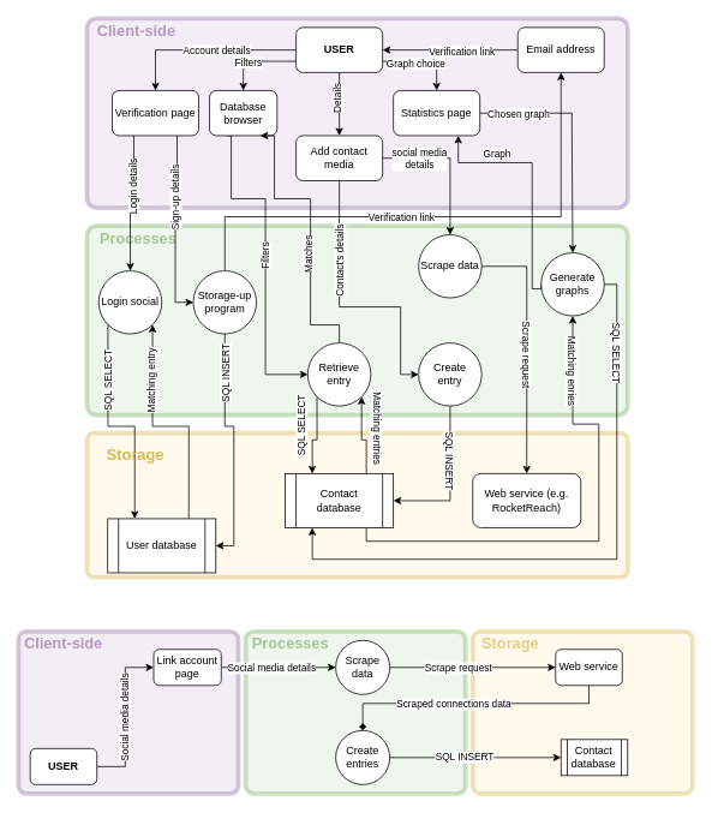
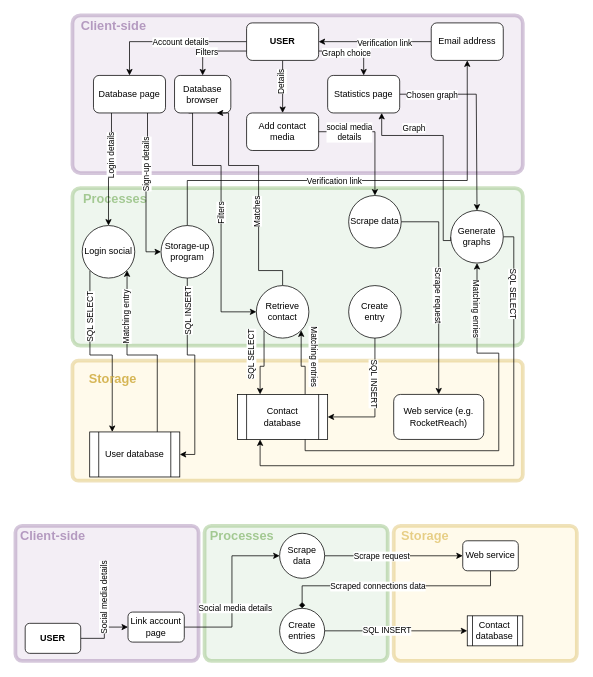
- <mxCell id="21" value="Verification page" style="rounded=1;whiteSpace=wrap;html=1;" parent="1" vertex="1"><mxGeometry x="124" y="100" width="96" height="50" as="geometry" /></mxCell>
+ <mxCell id="21" value="Database page" style="rounded=1;whiteSpace=wrap;html=1;" parent="1" vertex="1"><mxGeometry x="124" y="100" width="96" height="50" as="geometry" /></mxCell>
- <mxCell id="42" style="edgeStyle=orthogonalEdgeStyle;rounded=0;orthogonalLoop=1;jettySize=auto;html=1;exitX=0.5;exitY=1;exitDx=0;exitDy=0;entryX=0;entryY=0.5;entryDx=0;entryDy=0;" parent="1" source="44" target="55" edge="1"><mxGeometry relative="1" as="geometry"><Array as="points"><mxPoint x="376" y="340" /><mxPoint x="444" y="340" /><mxPoint x="444" y="415" /></Array></mxGeometry></mxCell>
- <mxCell id="43" value="Contact's details" style="edgeLabel;html=1;align=center;verticalAlign=middle;resizable=0;points=[];rotation=270;" parent="42" vertex="1" connectable="0"><mxGeometry x="0.364" y="-2" relative="1" as="geometry"><mxPoint x="-67" y="-52" as="offset" /></mxGeometry></mxCell>
- <mxCell id="41" value="Retrieve entry" style="ellipse;whiteSpace=wrap;html=1;aspect=fixed;" parent="1" vertex="1"><mxGeometry x="341" y="380" width="70" height="70" as="geometry" /></mxCell>
+ <mxCell id="41" value="Retrieve contact" style="ellipse;whiteSpace=wrap;html=1;aspect=fixed;" parent="1" vertex="1"><mxGeometry x="341" y="380" width="70" height="70" as="geometry" /></mxCell>
- <mxCell id="85" value="Link account page" style="rounded=1;whiteSpace=wrap;html=1;" vertex="1" parent="1"><mxGeometry x="170" y="720" width="75" height="40" as="geometry" /></mxCell>
+ <mxCell id="85" value="Link account page" style="rounded=1;whiteSpace=wrap;html=1;" vertex="1" parent="1"><mxGeometry x="170" y="815" width="75" height="40" as="geometry" /></mxCell>
